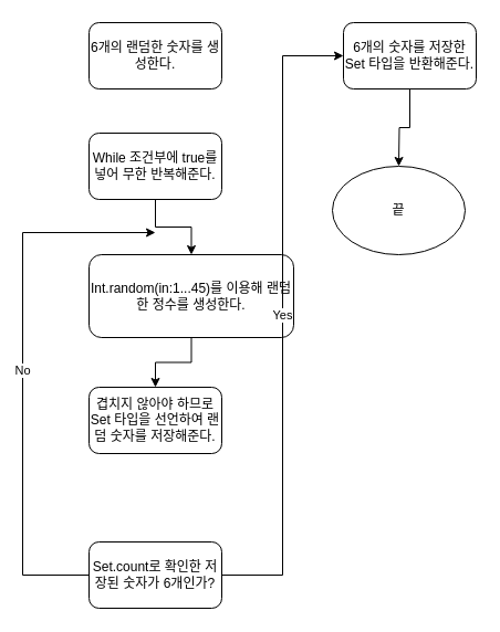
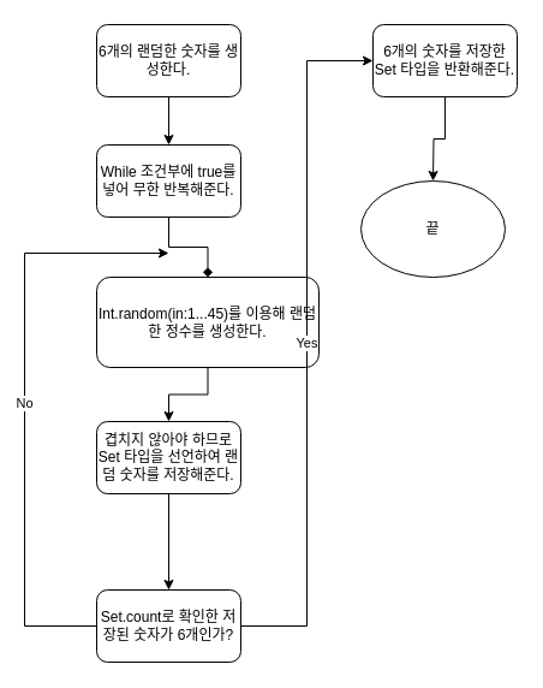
+ <mxCell id="6" value="" style="edgeStyle=orthogonalEdgeStyle;rounded=0;orthogonalLoop=1;jettySize=auto;html=1;" parent="1" source="7" target="9" edge="1"><mxGeometry relative="1" as="geometry" /></mxCell>
- <mxCell id="8" value="" style="edgeStyle=orthogonalEdgeStyle;rounded=0;orthogonalLoop=1;jettySize=auto;html=1;" parent="1" source="9" target="3" edge="1"><mxGeometry relative="1" as="geometry" /></mxCell>
+ <mxCell id="8" value="" style="edgeStyle=orthogonalEdgeStyle;rounded=0;orthogonalLoop=1;jettySize=auto;html=1;endArrow=diamond;" parent="1" source="9" target="3" edge="1"><mxGeometry relative="1" as="geometry" /></mxCell>
+ <mxCell id="4" value="" style="edgeStyle=orthogonalEdgeStyle;rounded=0;orthogonalLoop=1;jettySize=auto;html=1;" parent="1" source="5" target="11" edge="1"><mxGeometry relative="1" as="geometry" /></mxCell>
